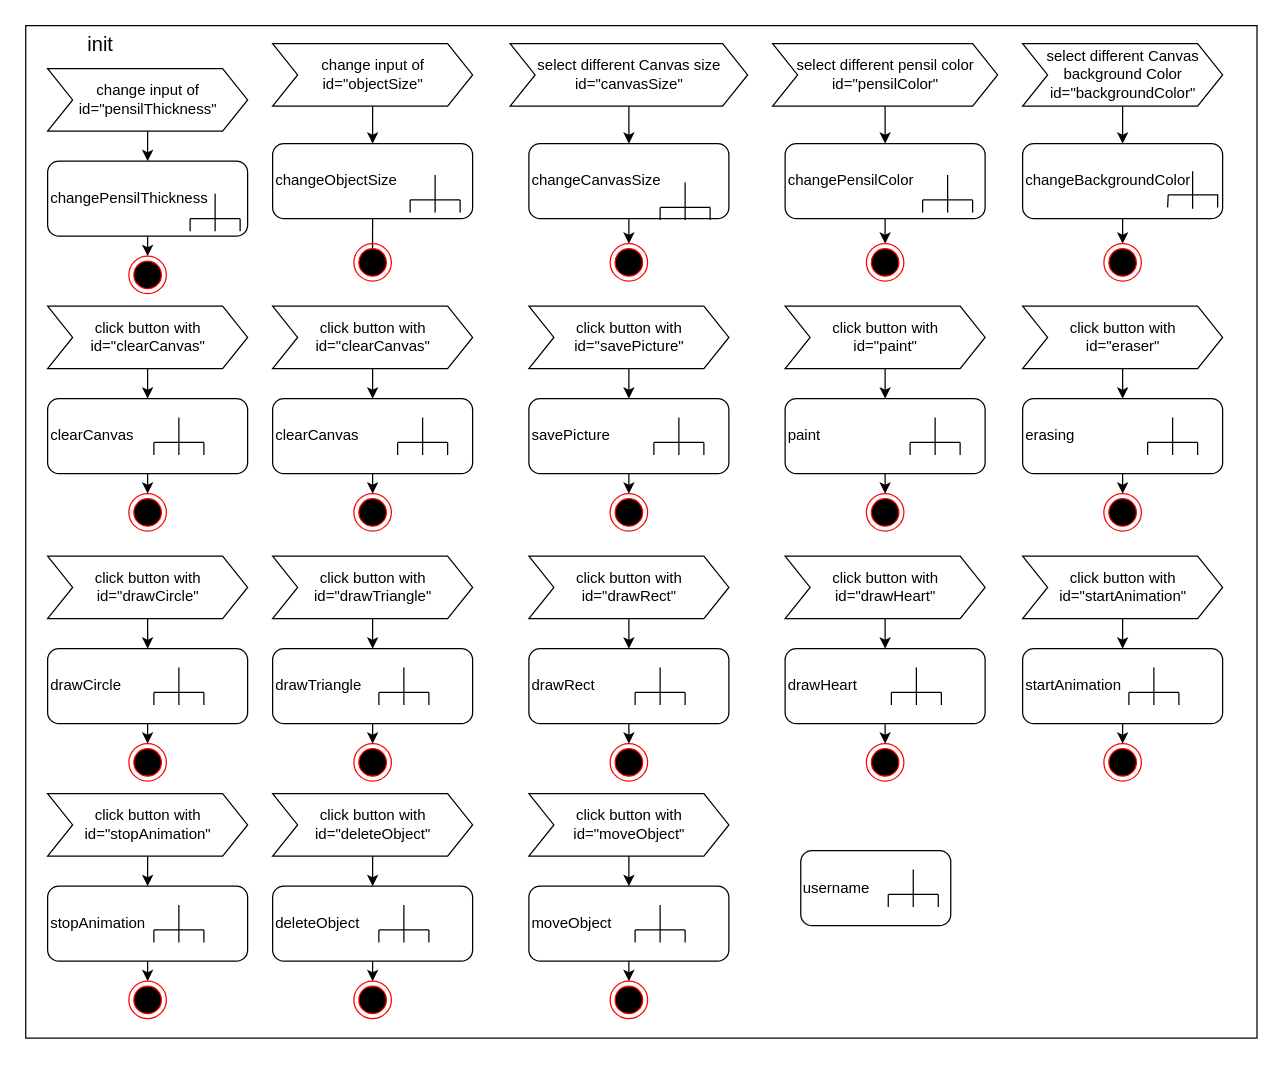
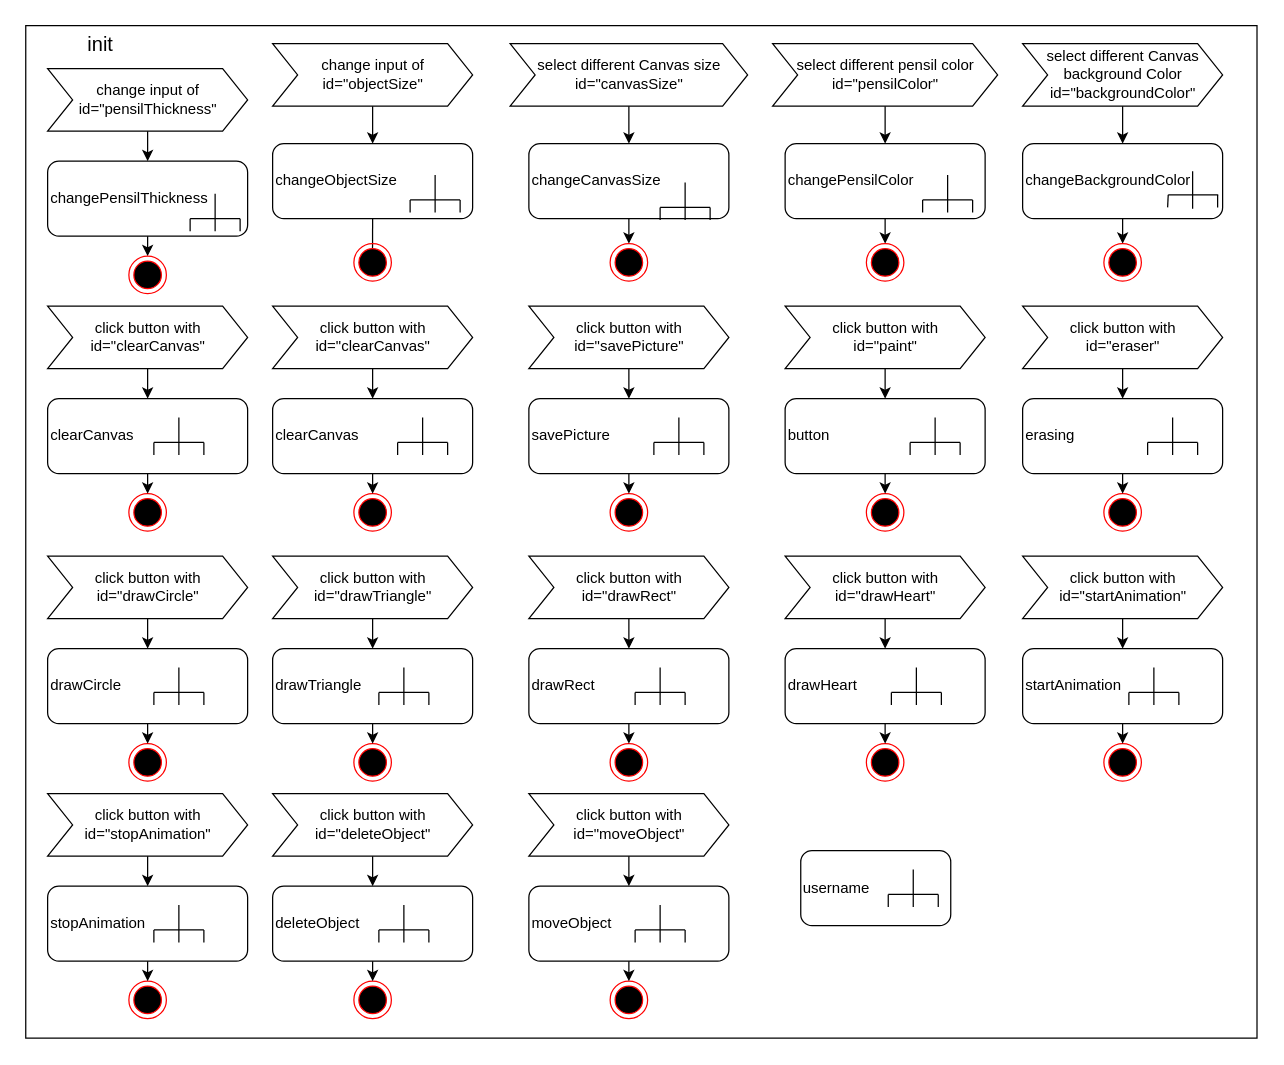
- <mxCell id="73" value="paint" style="rounded=1;whiteSpace=wrap;html=1;fillColor=#ffffff;align=left;" parent="1" vertex="1"><mxGeometry x="627.5" y="318.41" width="160" height="60" as="geometry" /></mxCell>
+ <mxCell id="73" value="button" style="rounded=1;whiteSpace=wrap;html=1;fillColor=#ffffff;align=left;" parent="1" vertex="1"><mxGeometry x="627.5" y="318.41" width="160" height="60" as="geometry" /></mxCell>
